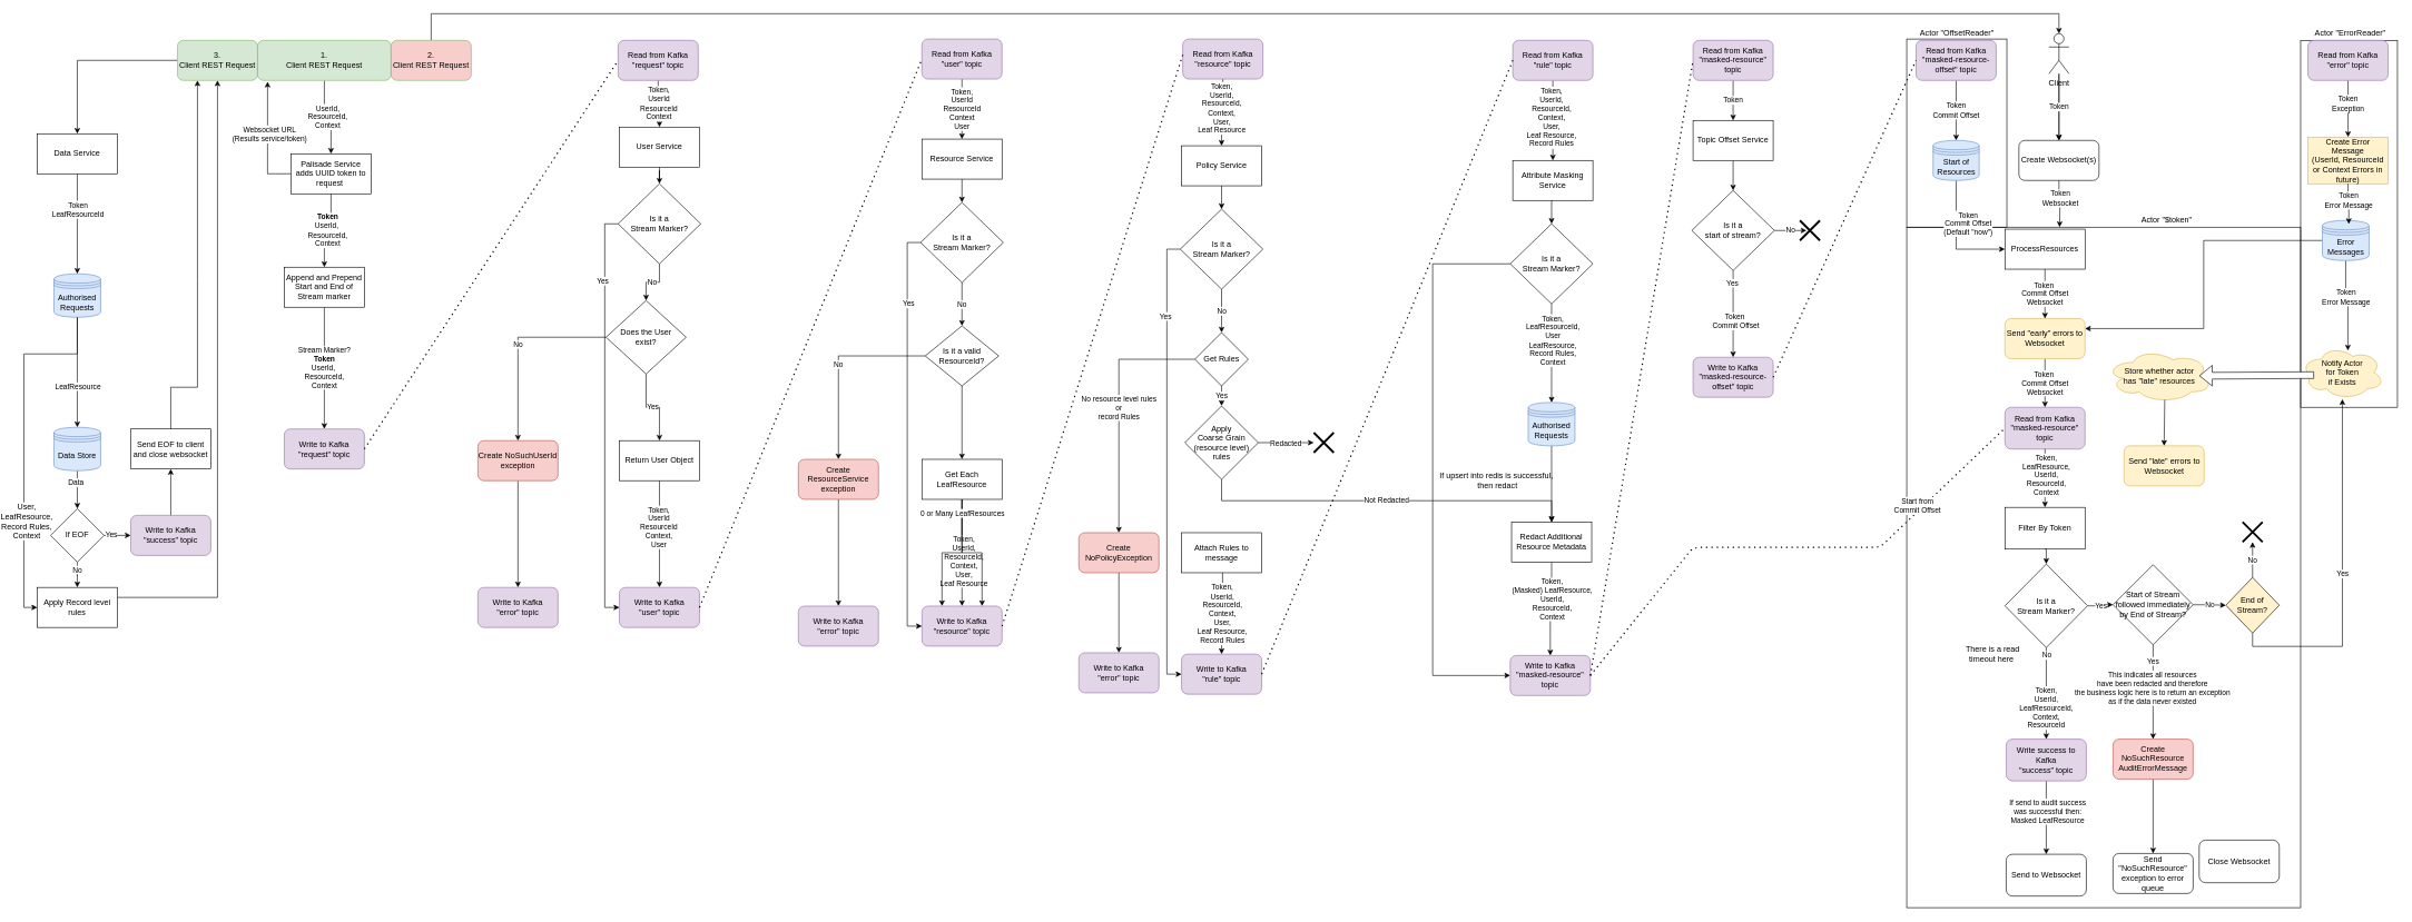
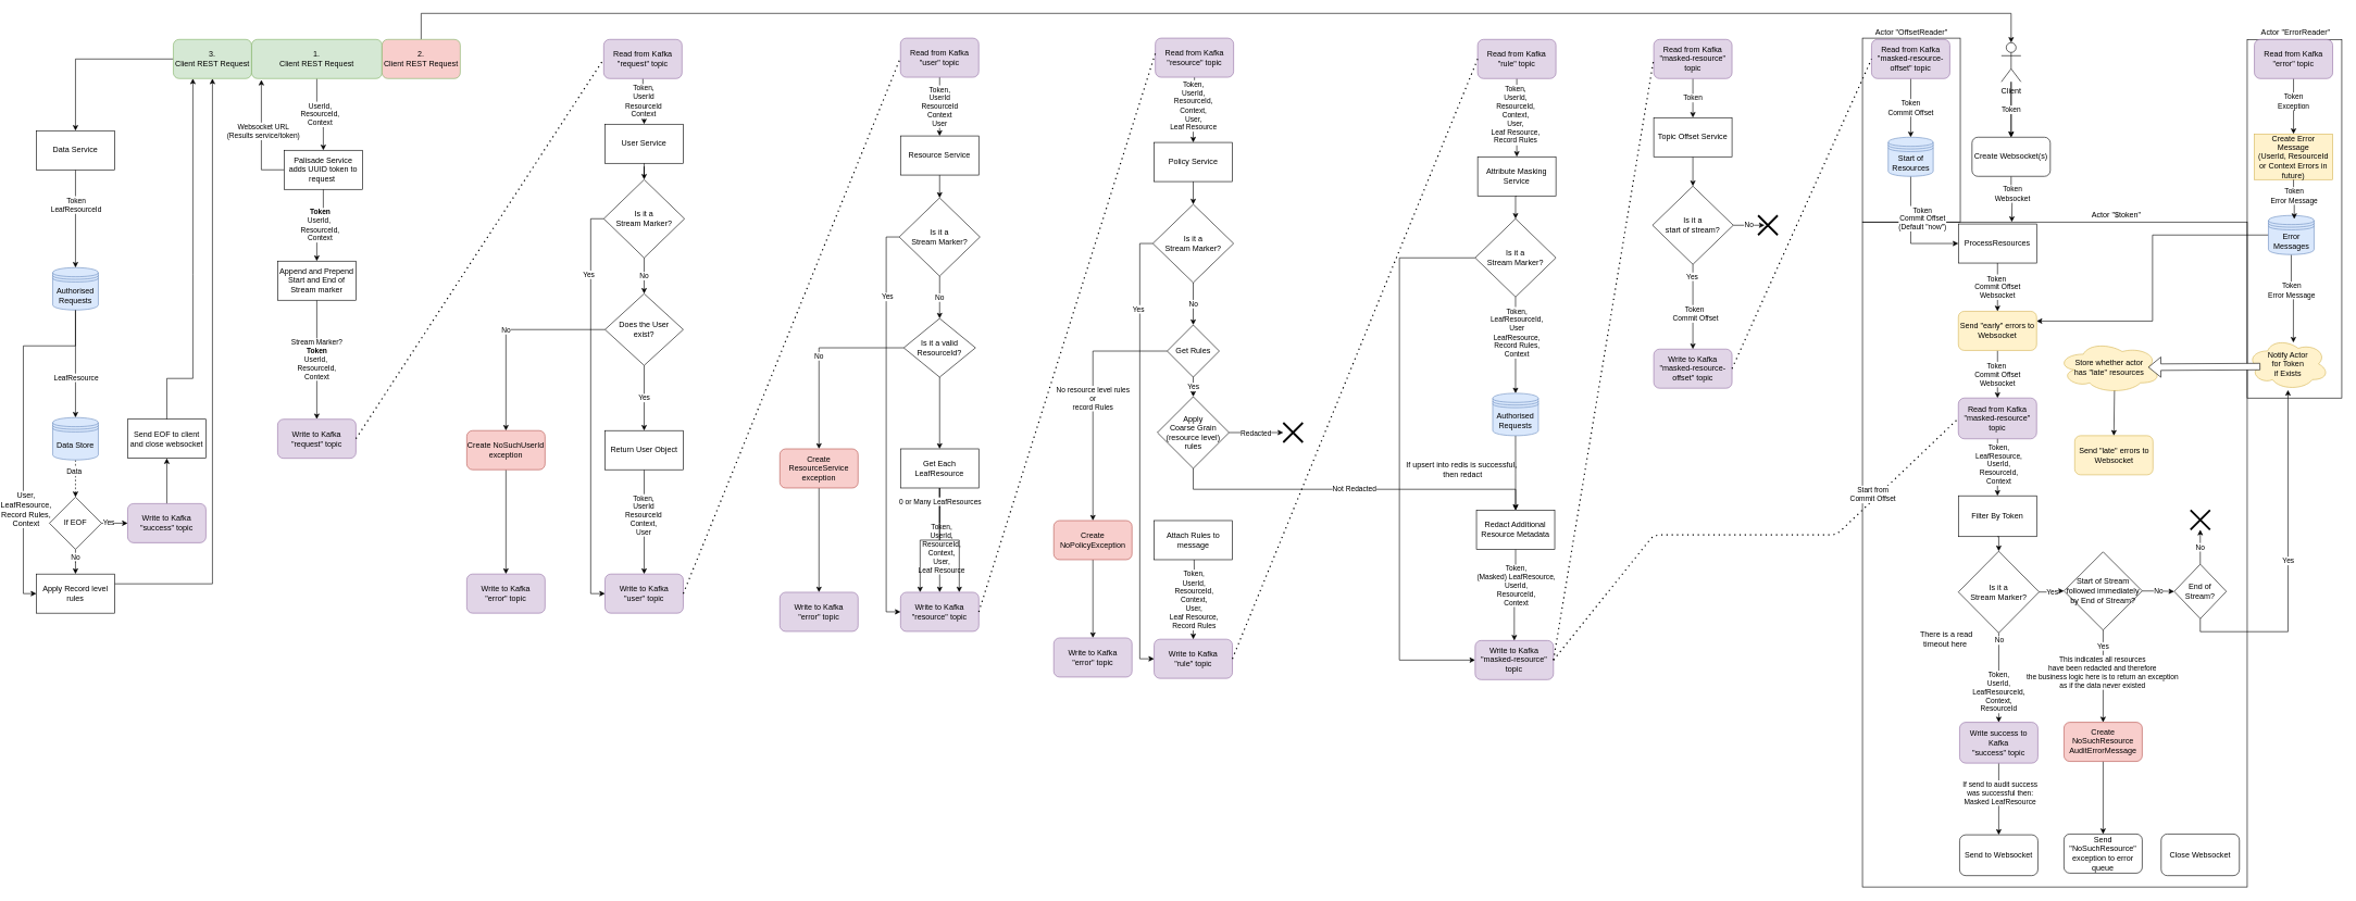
- <mxCell id="157" value="Client" style="shape=umlActor;verticalLabelPosition=bottom;verticalAlign=top;html=1;outlineConnect=0;" parent="1" vertex="1"><mxGeometry x="3053" y="50" width="30" height="60" as="geometry" /></mxCell>
+ <mxCell id="157" value="Client" style="shape=umlActor;verticalLabelPosition=bottom;verticalAlign=top;html=1;outlineConnect=0;" parent="1" vertex="1"><mxGeometry x="3053" y="65" width="30" height="60" as="geometry" /></mxCell>
- <mxCell id="10" value="Does the User &lt;br&gt;exist?" style="rhombus;whiteSpace=wrap;html=1;" parent="1" vertex="1"><mxGeometry x="891.91" y="450" width="120" height="110" as="geometry" /></mxCell>
+ <mxCell id="10" value="Does the User &lt;br&gt;exist?" style="rhombus;whiteSpace=wrap;html=1;" parent="1" vertex="1"><mxGeometry x="911.91" y="450" width="120" height="110" as="geometry" /></mxCell>
- <mxCell id="120" style="edgeStyle=orthogonalEdgeStyle;rounded=0;orthogonalLoop=1;jettySize=auto;html=1;exitX=0.5;exitY=1;exitDx=0;exitDy=0;entryX=0.5;entryY=0;entryDx=0;entryDy=0;" parent="1" source="122" target="172" edge="1"><mxGeometry relative="1" as="geometry" /></mxCell>
+ <mxCell id="120" style="edgeStyle=orthogonalEdgeStyle;rounded=0;orthogonalLoop=1;jettySize=auto;html=1;exitX=0.5;exitY=1;exitDx=0;exitDy=0;entryX=0.5;entryY=0;entryDx=0;entryDy=0;dashed=1;" parent="1" source="122" target="172" edge="1"><mxGeometry relative="1" as="geometry" /></mxCell>
- <mxCell id="133" value="End of Stream?" style="rhombus;whiteSpace=wrap;html=1;fillColor=#fff2cc;" parent="1" vertex="1"><mxGeometry x="3318" y="864.998" width="80" height="83.448" as="geometry" /></mxCell>
+ <mxCell id="133" value="End of Stream?" style="rhombus;whiteSpace=wrap;html=1;" parent="1" vertex="1"><mxGeometry x="3318" y="864.998" width="80" height="83.448" as="geometry" /></mxCell>
- <mxCell id="146" value="Close Websocket" style="rounded=1;whiteSpace=wrap;html=1;" parent="1" vertex="1"><mxGeometry x="3278" y="1258.8" width="120" height="63.79" as="geometry" /></mxCell>
+ <mxCell id="146" value="Close Websocket" style="rounded=1;whiteSpace=wrap;html=1;" parent="1" vertex="1"><mxGeometry x="3298" y="1278.8" width="120" height="63.79" as="geometry" /></mxCell>
